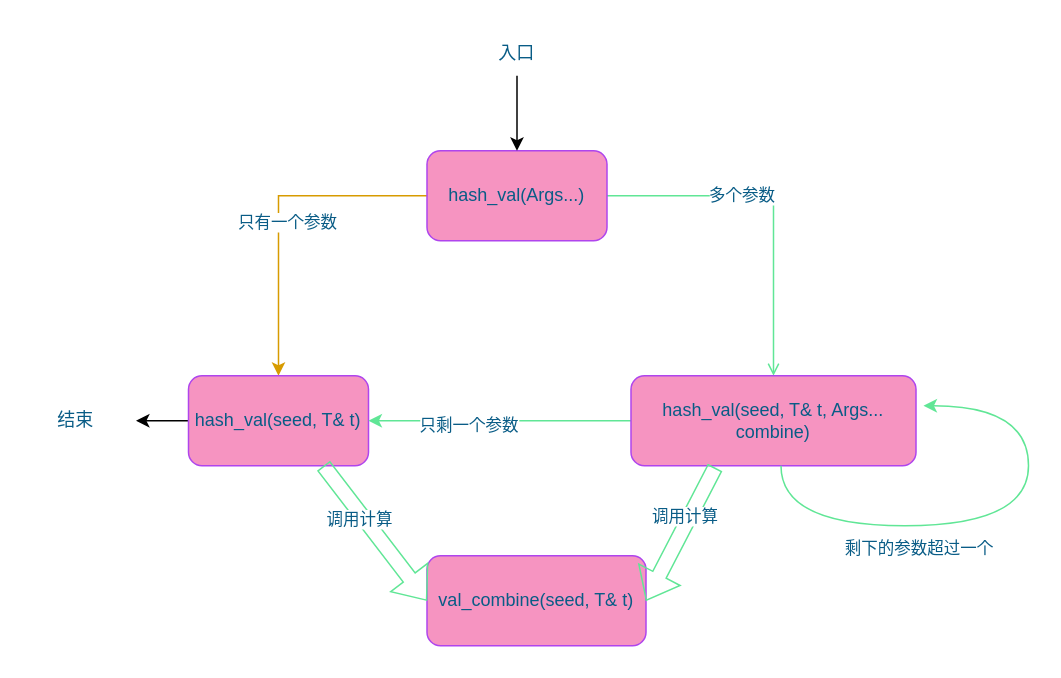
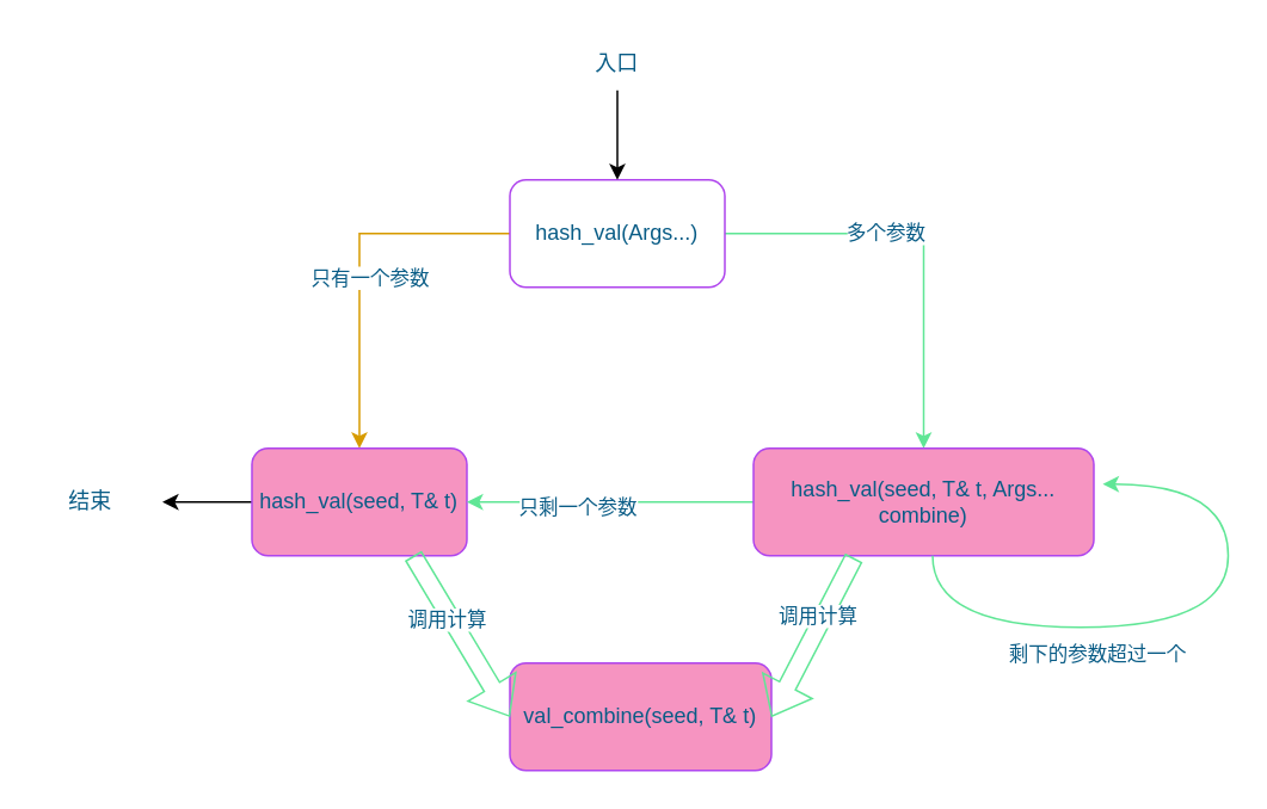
- <mxCell id="6" value="hash_val(Args...)" style="rounded=1;whiteSpace=wrap;html=1;fillColor=#F694C1;strokeColor=#AF45ED;fontColor=#095C86;" vertex="1" parent="1"><mxGeometry x="284" y="100" width="120" height="60" as="geometry" /></mxCell>
+ <mxCell id="6" value="hash_val(Args...)" style="rounded=1;whiteSpace=wrap;html=1;fillColor=#ffffff;strokeColor=#AF45ED;fontColor=#095C86;" vertex="1" parent="1"><mxGeometry x="284" y="100" width="120" height="60" as="geometry" /></mxCell>
- <mxCell id="4" style="edgeStyle=orthogonalEdgeStyle;rounded=0;orthogonalLoop=1;jettySize=auto;html=1;entryX=0.5;entryY=0;entryDx=0;entryDy=0;fillColor=#F694C1;strokeColor=#60E696;fontColor=#095C86;endArrow=open;" edge="1" parent="1" source="6" target="11"><mxGeometry relative="1" as="geometry" /></mxCell>
+ <mxCell id="4" style="edgeStyle=orthogonalEdgeStyle;rounded=0;orthogonalLoop=1;jettySize=auto;html=1;entryX=0.5;entryY=0;entryDx=0;entryDy=0;fillColor=#F694C1;strokeColor=#60E696;fontColor=#095C86;" edge="1" parent="1" source="6" target="11"><mxGeometry relative="1" as="geometry" /></mxCell>
- <mxCell id="8" value="hash_val(seed, T&amp;amp; t)" style="rounded=1;whiteSpace=wrap;html=1;fillColor=#F694C1;strokeColor=#AF45ED;fontColor=#095C86;" vertex="1" parent="1"><mxGeometry x="125" y="250" width="120" height="60" as="geometry" /></mxCell>
+ <mxCell id="8" value="hash_val(seed, T&amp;amp; t)" style="rounded=1;whiteSpace=wrap;html=1;fillColor=#F694C1;strokeColor=#AF45ED;fontColor=#095C86;" vertex="1" parent="1"><mxGeometry x="140" y="250" width="120" height="60" as="geometry" /></mxCell>
